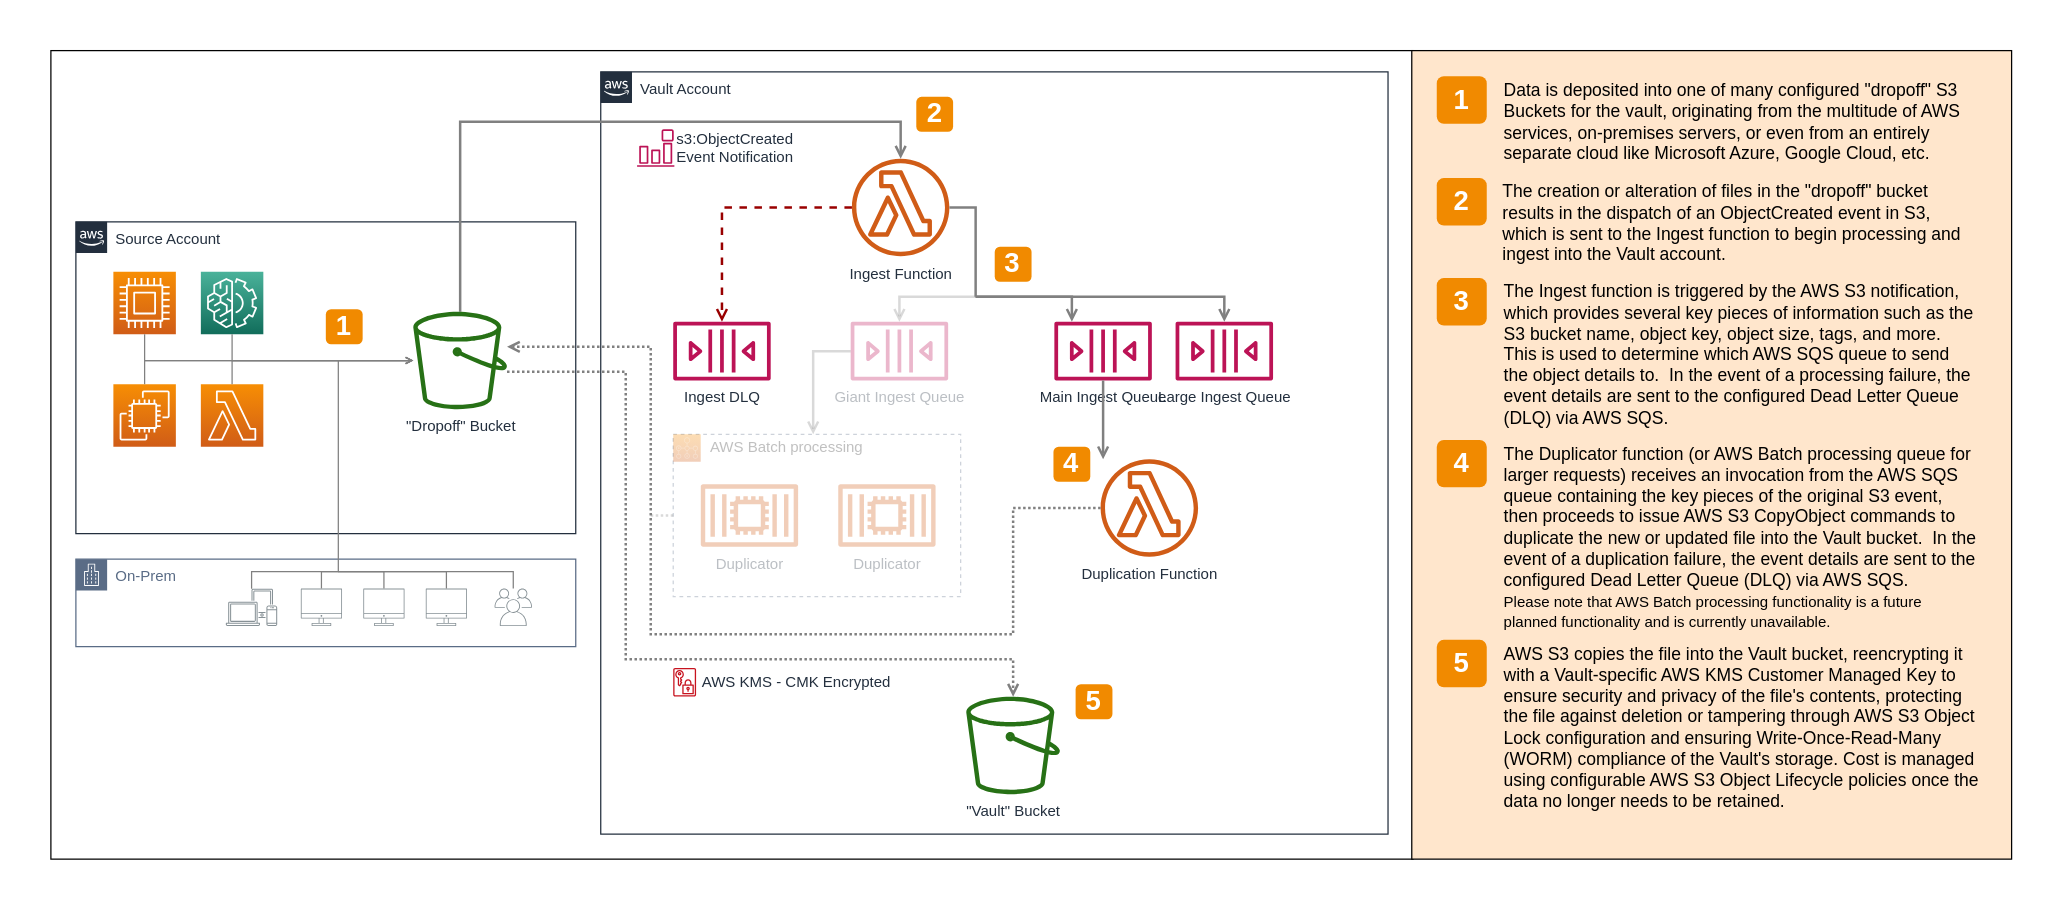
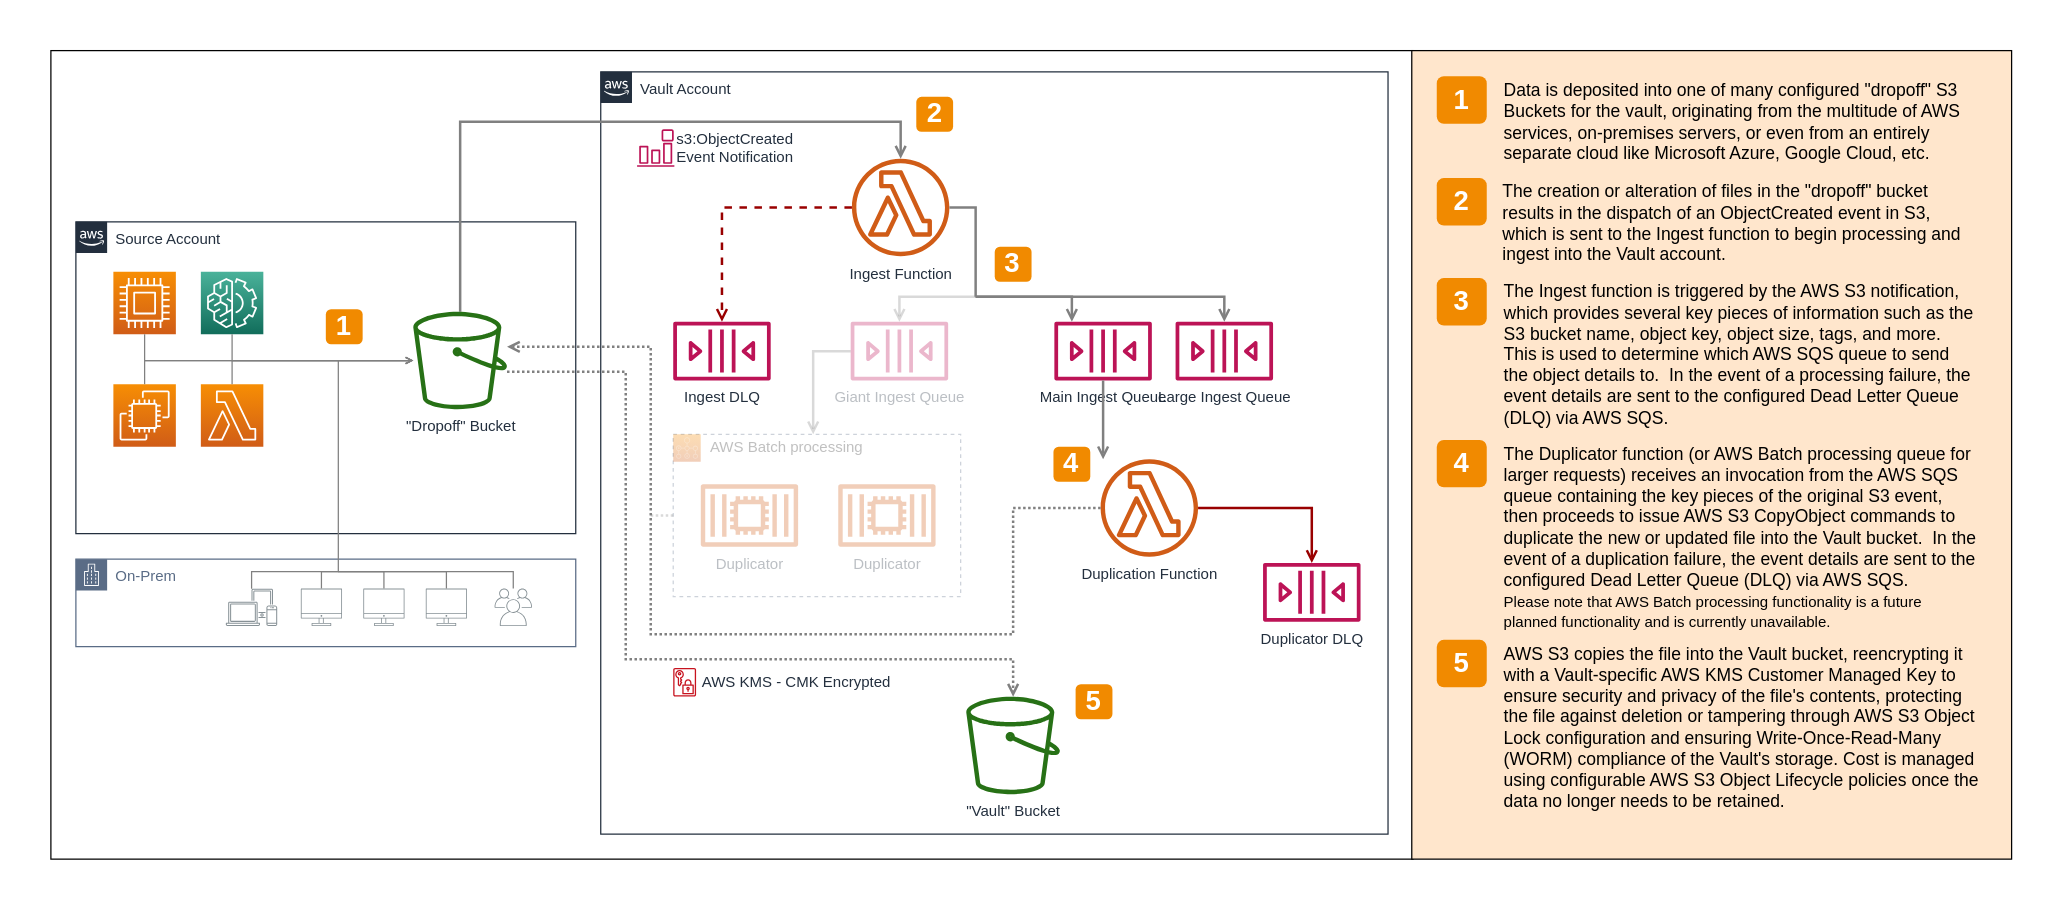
+ <mxCell id="34" style="edgeStyle=orthogonalEdgeStyle;rounded=0;orthogonalLoop=1;jettySize=auto;html=1;startArrow=none;startFill=0;endArrow=open;endFill=0;strokeWidth=2;fillColor=#f8cecc;strokeColor=#990000;" parent="1" source="13" target="18" edge="1"><mxGeometry relative="1" as="geometry"><Array as="points"><mxPoint x="1049" y="406" /></Array><mxPoint x="1028" y="290.524" as="sourcePoint" /><mxPoint x="968" y="416" as="targetPoint" /></mxGeometry></mxCell>
+ <mxCell id="18" value="Duplicator DLQ" style="outlineConnect=0;fontColor=#232F3E;gradientColor=none;fillColor=#BC1356;strokeColor=none;dashed=0;verticalLabelPosition=bottom;verticalAlign=top;align=center;html=1;fontSize=12;fontStyle=0;aspect=fixed;pointerEvents=1;shape=mxgraph.aws4.queue;" parent="1" vertex="1"><mxGeometry x="1010" y="450" width="78" height="47" as="geometry" /></mxCell>
